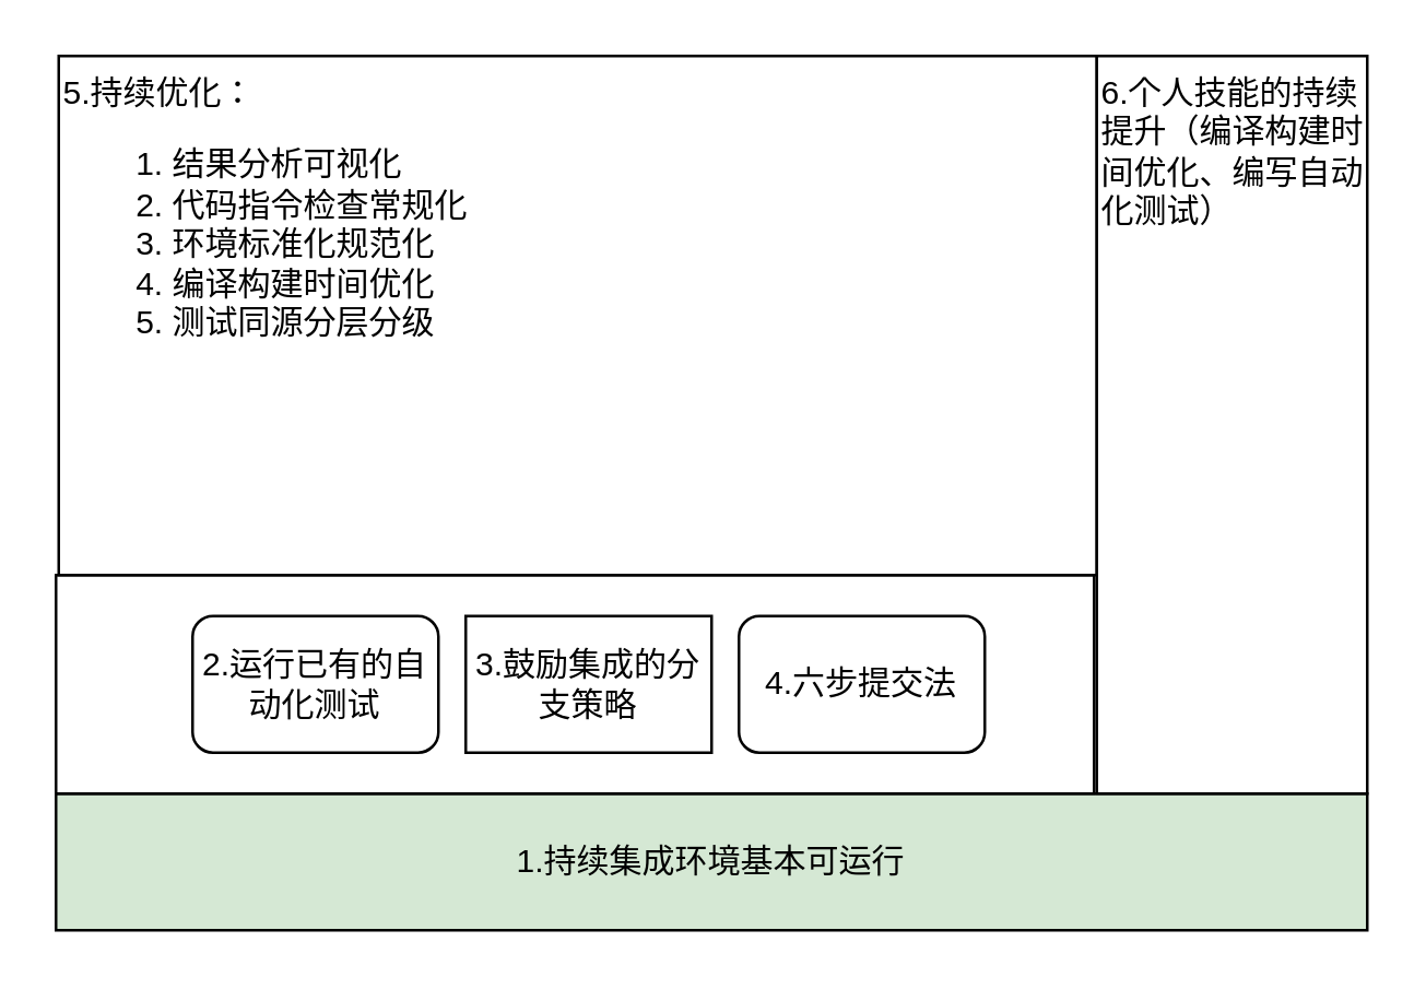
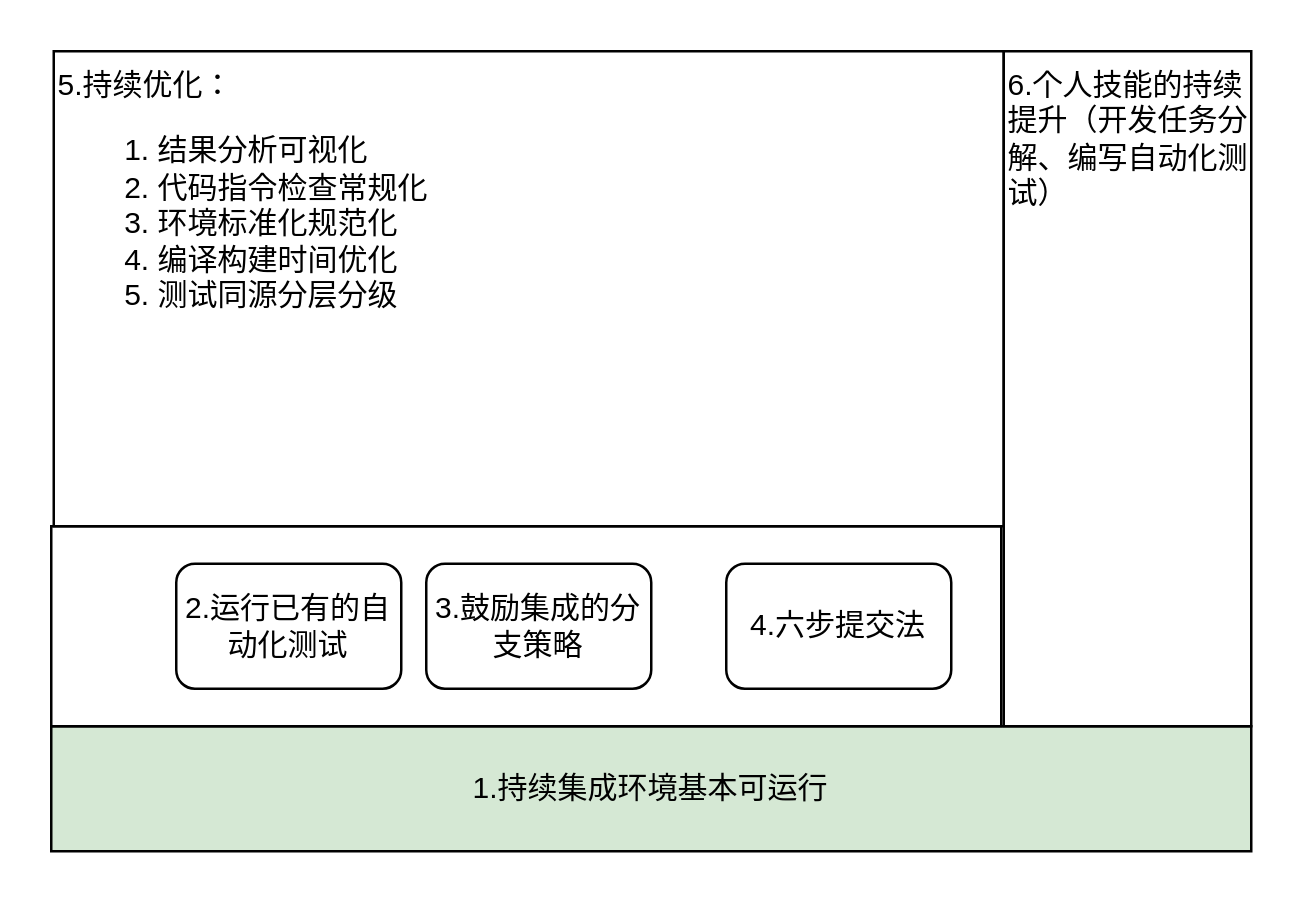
- <mxCell id="8" value="6.个人技能的持续提升（编译构建时间优化、编写自动化测试）" style="rounded=0;whiteSpace=wrap;html=1;align=left;verticalAlign=top;" vertex="1" parent="1"><mxGeometry x="401" y="20" width="99" height="270" as="geometry" /></mxCell>
+ <mxCell id="8" value="6.个人技能的持续提升（开发任务分解、编写自动化测试）" style="rounded=0;whiteSpace=wrap;html=1;align=left;verticalAlign=top;" vertex="1" parent="1"><mxGeometry x="401" y="20" width="99" height="270" as="geometry" /></mxCell>
- <mxCell id="5" value="3.鼓励集成的分支策略" style="whiteSpace=wrap;html=1;rounded=0;" vertex="1" parent="1"><mxGeometry x="170" y="225" width="90" height="50" as="geometry" /></mxCell>
+ <mxCell id="5" value="3.鼓励集成的分支策略" style="rounded=1;whiteSpace=wrap;html=1;" vertex="1" parent="1"><mxGeometry x="170" y="225" width="90" height="50" as="geometry" /></mxCell>
- <mxCell id="6" value="4.六步提交法" style="rounded=1;whiteSpace=wrap;html=1;" vertex="1" parent="1"><mxGeometry x="270" y="225" width="90" height="50" as="geometry" /></mxCell>
+ <mxCell id="6" value="4.六步提交法" style="rounded=1;whiteSpace=wrap;html=1;" vertex="1" parent="1"><mxGeometry x="290" y="225" width="90" height="50" as="geometry" /></mxCell>
